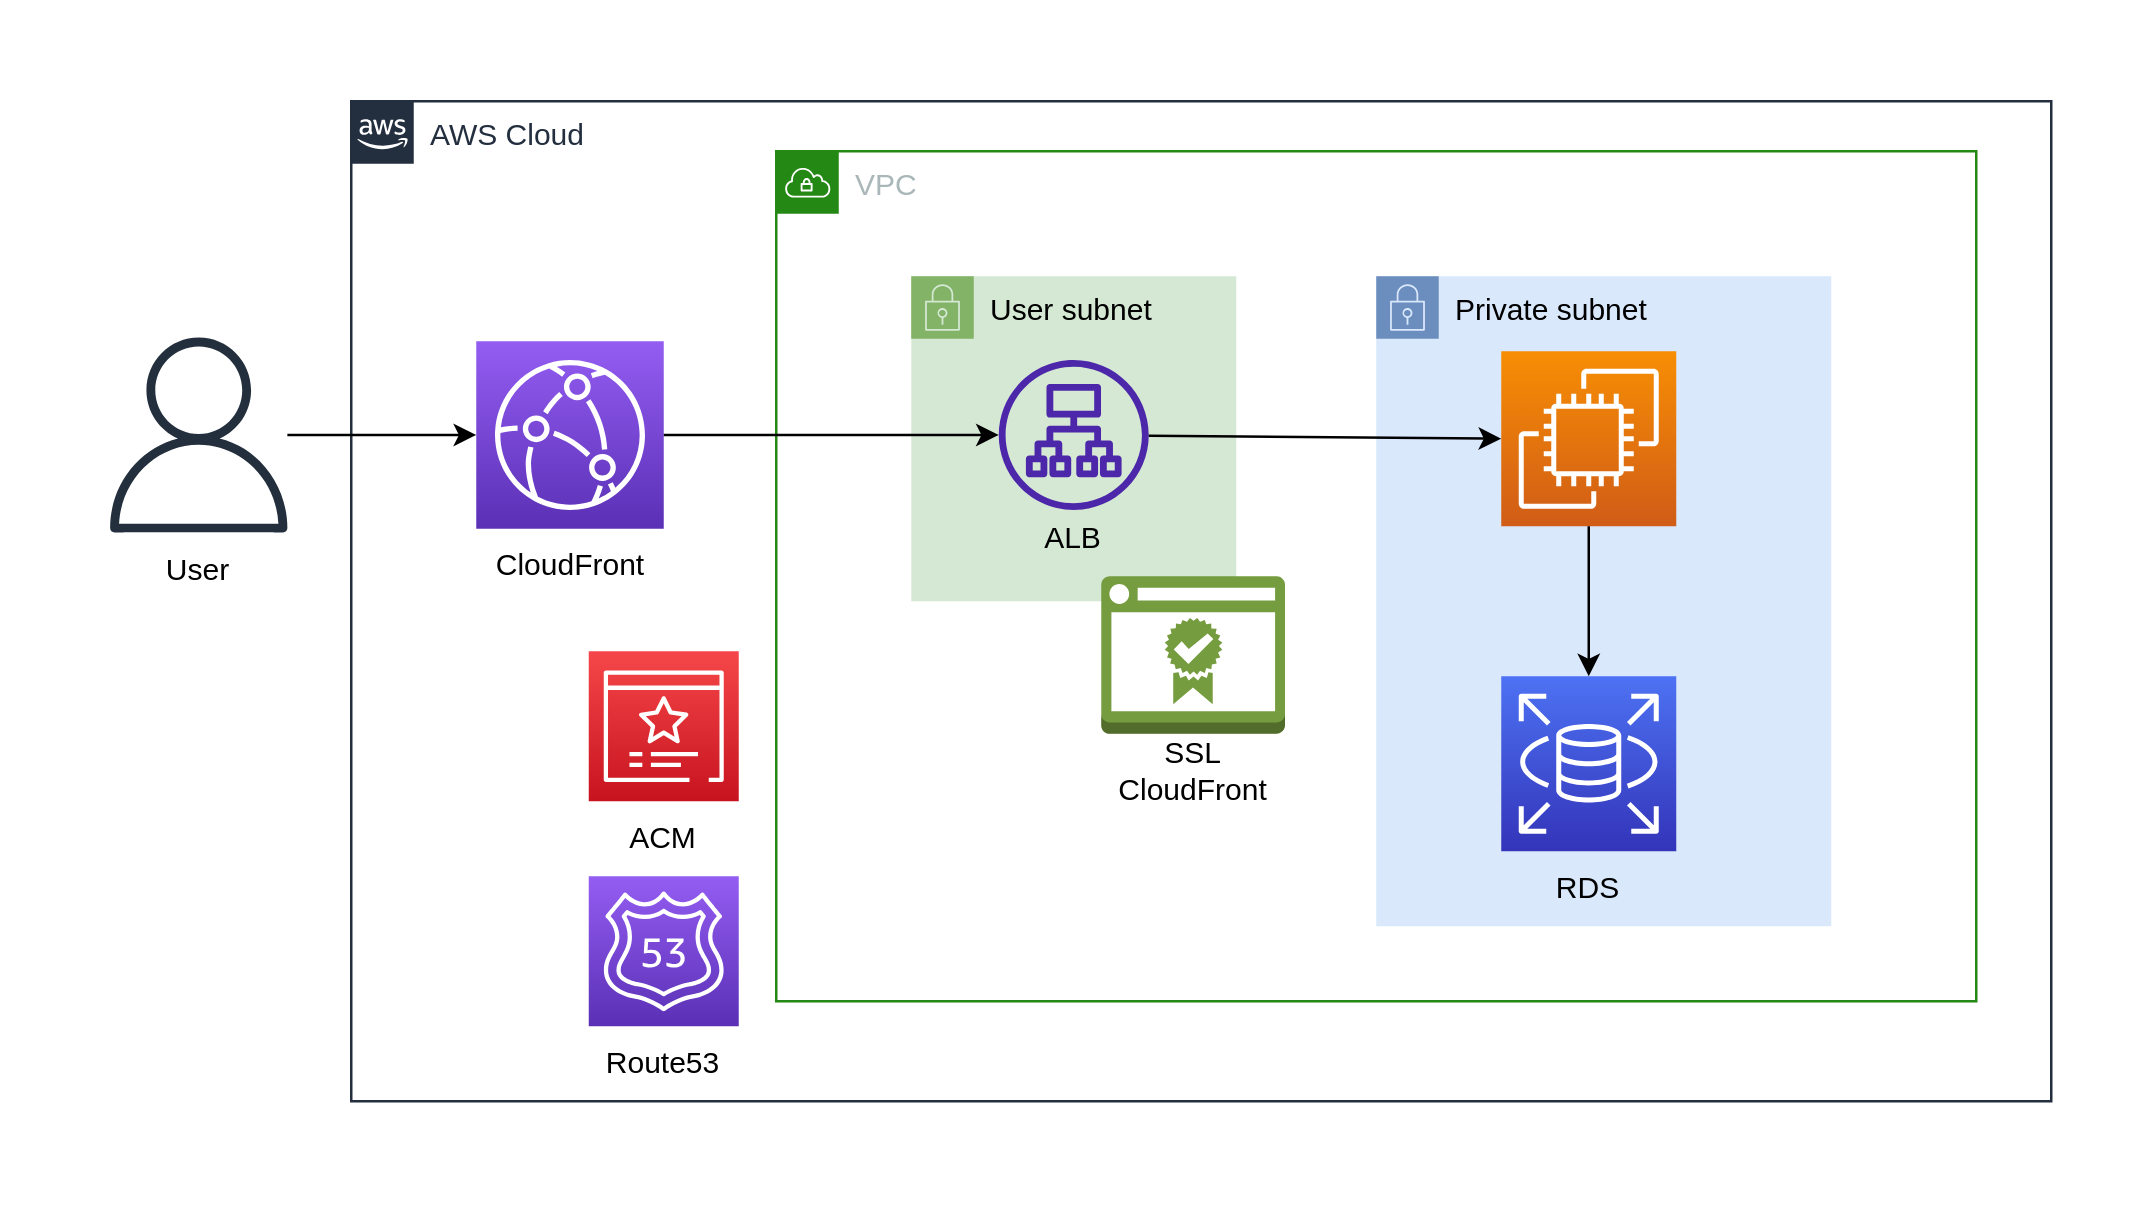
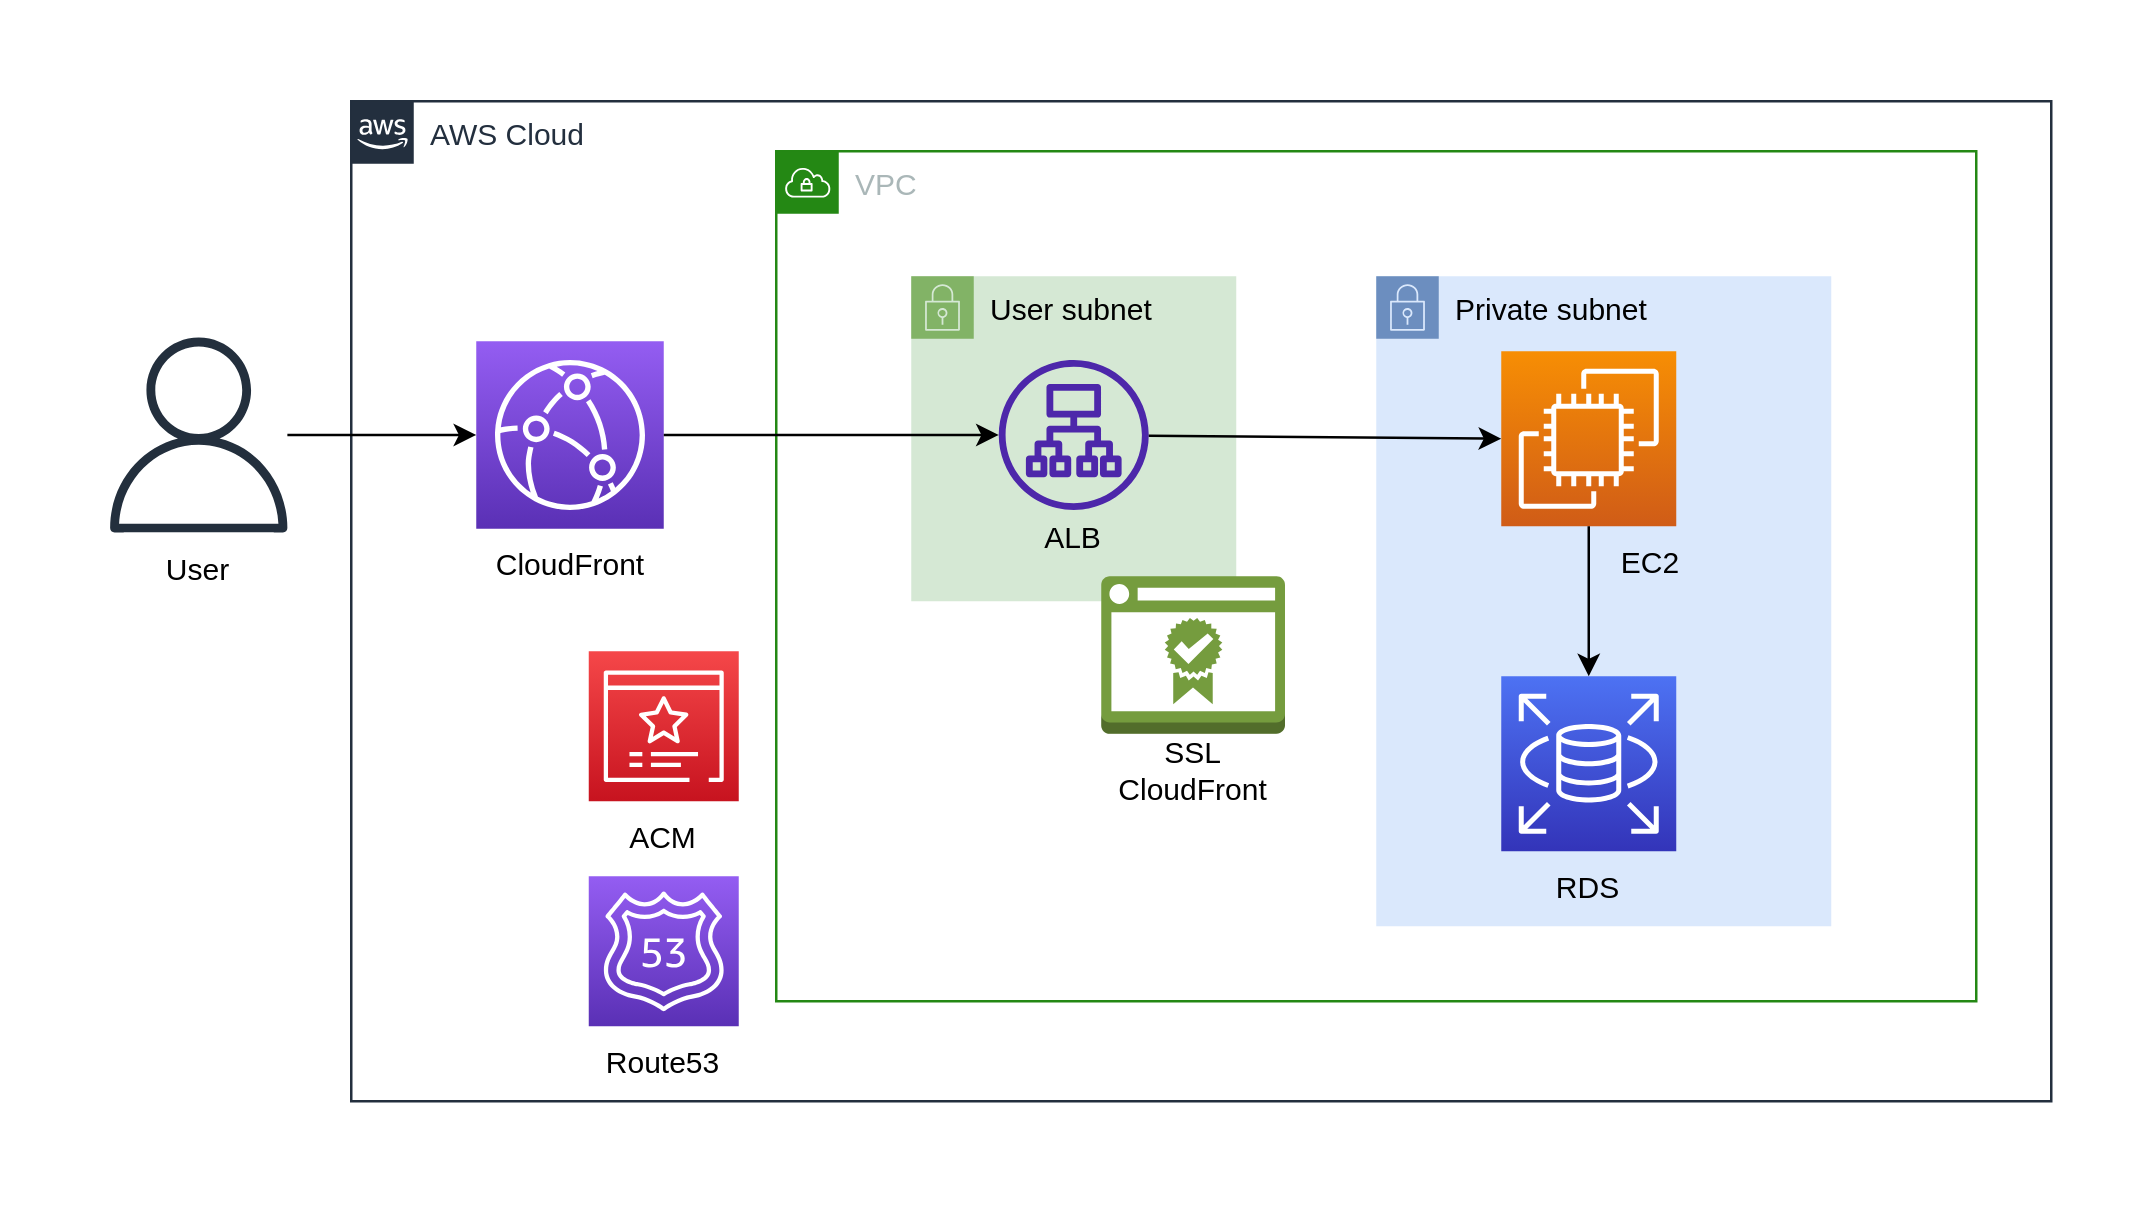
+ <mxCell id="15" value="EC2" style="text;html=1;strokeColor=none;fillColor=none;align=center;verticalAlign=middle;whiteSpace=wrap;rounded=0;labelBorderColor=none;" parent="11" vertex="1"><mxGeometry x="80" y="100" width="60" height="30" as="geometry" /></mxCell>
